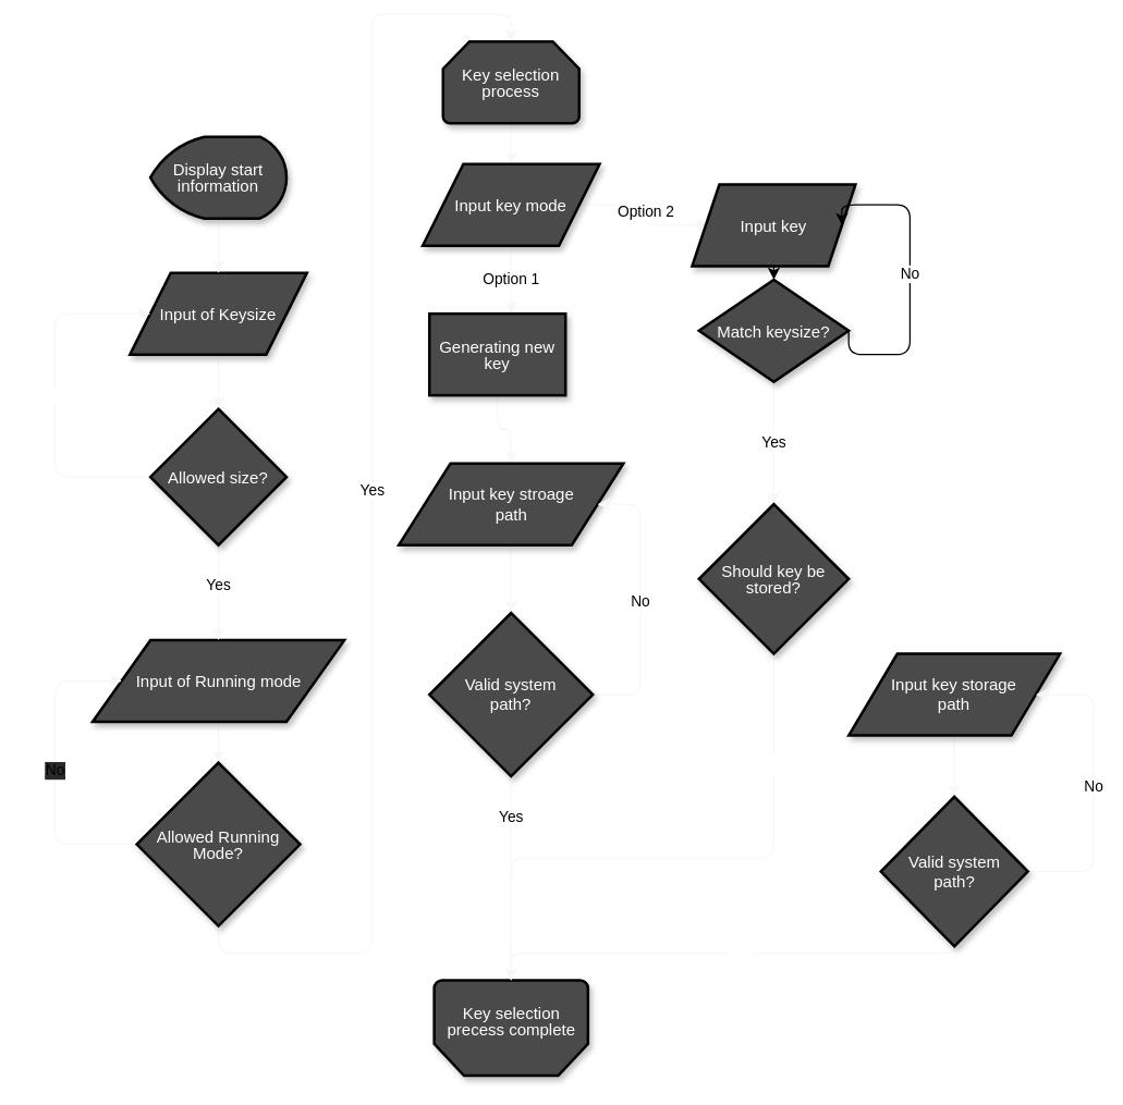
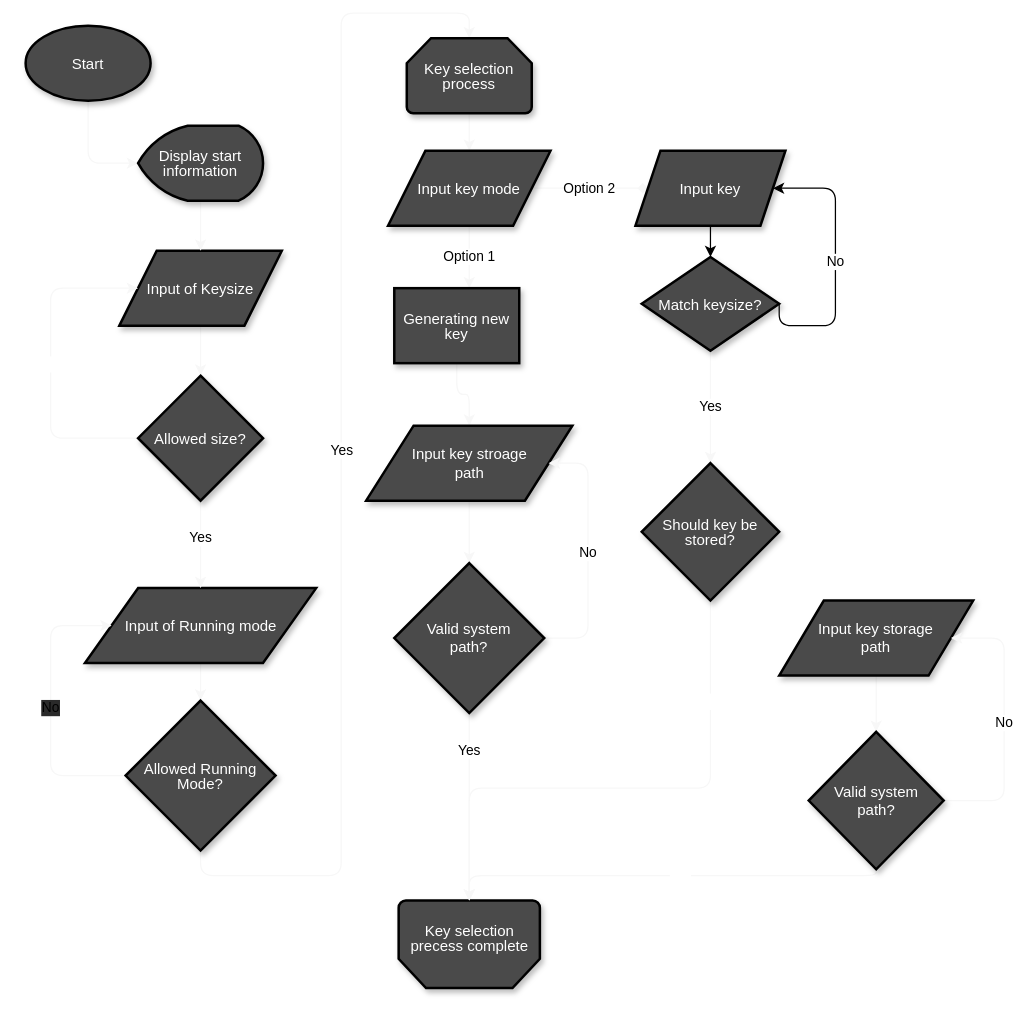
+ <mxCell id="5" value="&lt;p style=&quot;line-height: 1;&quot;&gt;Start&lt;/p&gt;" style="strokeWidth=2;html=1;shape=mxgraph.flowchart.start_1;whiteSpace=wrap;rounded=0;labelBackgroundColor=none;fontColor=#FFFFFF;fillColor=#4A4A4A;labelBorderColor=none;shadow=1;" parent="1" vertex="1"><mxGeometry x="20" y="20" width="100" height="60" as="geometry" /></mxCell>
+ <mxCell id="4" style="edgeStyle=orthogonalEdgeStyle;rounded=1;orthogonalLoop=1;jettySize=auto;html=1;exitX=0.5;exitY=1;exitDx=0;exitDy=0;exitPerimeter=0;entryX=0;entryY=0.5;entryDx=0;entryDy=0;entryPerimeter=0;labelBackgroundColor=none;fontColor=default;strokeColor=#F7F7F7;labelBorderColor=none;shadow=0;sketch=0;" parent="1" source="5" target="7" edge="1"><mxGeometry relative="1" as="geometry" /></mxCell>
- <mxCell id="25" value="&lt;p style=&quot;line-height: 1;&quot;&gt;Input key&lt;/p&gt;" style="shape=parallelogram;perimeter=parallelogramPerimeter;whiteSpace=wrap;html=1;fixedSize=1;strokeWidth=2;rounded=0;arcSize=12;labelBackgroundColor=none;fontColor=#FFFFFF;fillColor=#4A4A4A;labelBorderColor=none;shadow=1;" parent="1" vertex="1"><mxGeometry x="508" y="135" width="120" height="60" as="geometry" /></mxCell>
+ <mxCell id="25" value="&lt;p style=&quot;line-height: 1;&quot;&gt;Input key&lt;/p&gt;" style="shape=parallelogram;perimeter=parallelogramPerimeter;whiteSpace=wrap;html=1;fixedSize=1;strokeWidth=2;rounded=0;arcSize=12;labelBackgroundColor=none;fontColor=#FFFFFF;fillColor=#4A4A4A;labelBorderColor=none;shadow=1;" parent="1" vertex="1"><mxGeometry x="508" y="120" width="120" height="60" as="geometry" /></mxCell>
